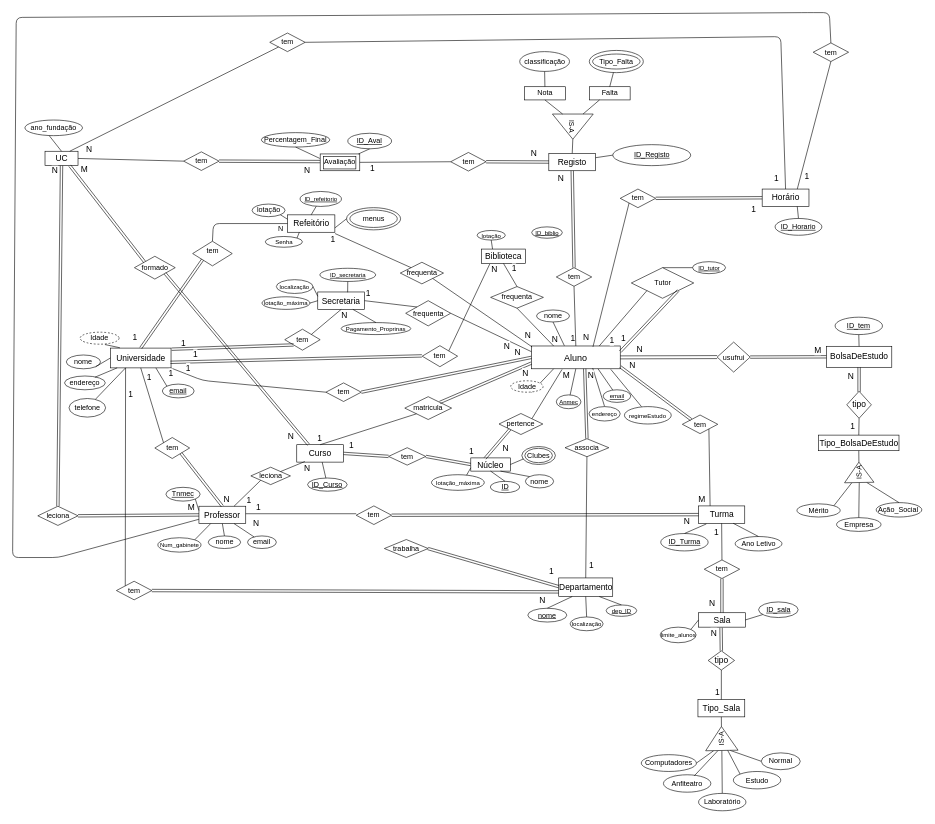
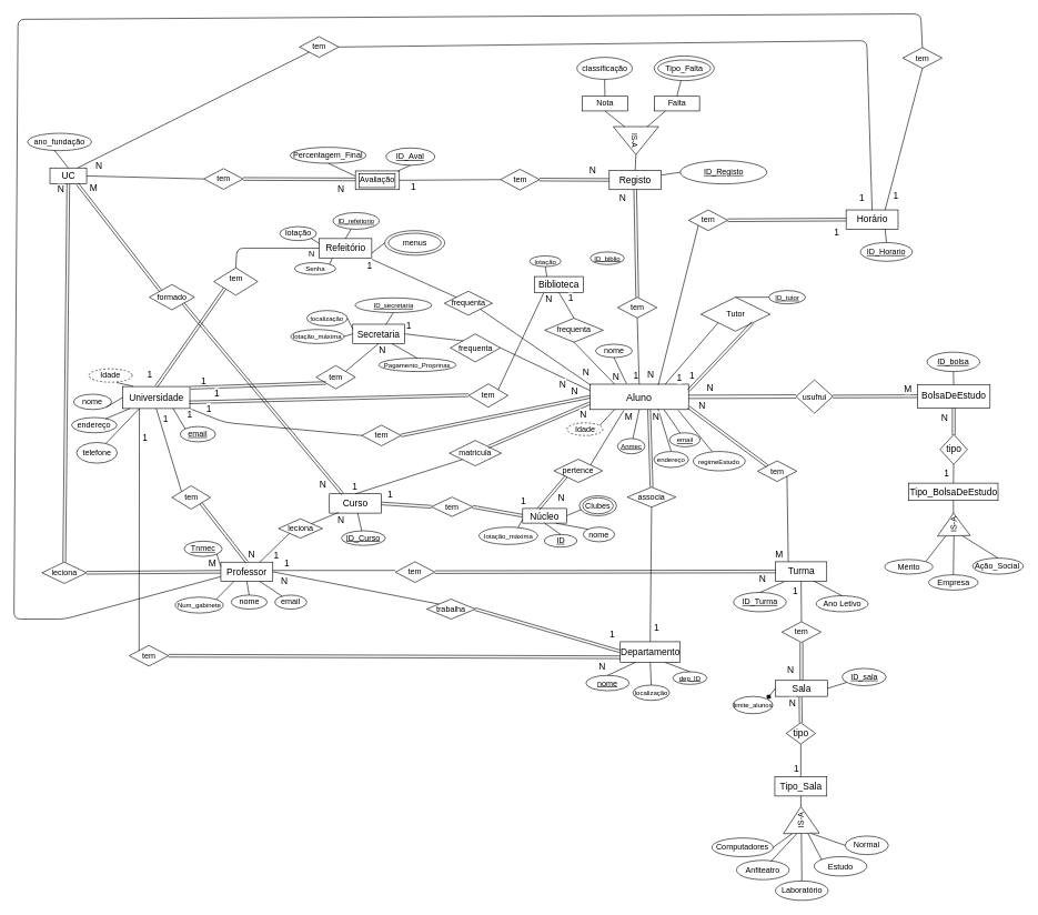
- <mxCell id="86" value="&lt;u&gt;&lt;font style=&quot;font-size: 10px&quot;&gt;ID_secretaria&lt;/font&gt;&lt;/u&gt;" style="ellipse;whiteSpace=wrap;html=1;" vertex="1" parent="1"><mxGeometry x="532.5" y="446.5" width="93" height="22" as="geometry" /></mxCell>
+ <mxCell id="86" value="&lt;u&gt;&lt;font style=&quot;font-size: 10px&quot;&gt;ID_secretaria&lt;/font&gt;&lt;/u&gt;" style="ellipse;whiteSpace=wrap;html=1;" vertex="1" parent="1"><mxGeometry x="532.5" y="446.5" width="115" height="22" as="geometry" /></mxCell>
- <mxCell id="107" value="&lt;u&gt;ID_tem&lt;/u&gt;" style="ellipse;whiteSpace=wrap;html=1;" vertex="1" parent="1"><mxGeometry x="1391" y="528" width="79" height="29" as="geometry" /></mxCell>
+ <mxCell id="107" value="&lt;u&gt;ID_bolsa&lt;/u&gt;" style="ellipse;whiteSpace=wrap;html=1;" vertex="1" parent="1"><mxGeometry x="1391" y="528" width="79" height="29" as="geometry" /></mxCell>
+ <mxCell id="256" value="" style="endArrow=none;html=1;exitX=1;exitY=0.5;exitDx=0;exitDy=0;entryX=0;entryY=0;entryDx=0;entryDy=0;" edge="1" parent="1" source="31" target="245"><mxGeometry width="50" height="50" relative="1" as="geometry"><mxPoint x="419" y="865.5" as="sourcePoint" /><mxPoint x="603" y="865.5" as="targetPoint" /></mxGeometry></mxCell>
- <mxCell id="44" value="" style="endArrow=none;html=1;exitX=0;exitY=0.5;exitDx=0;exitDy=0;entryX=1;entryY=0;entryDx=0;entryDy=0;" edge="1" parent="1" source="42" target="43"><mxGeometry width="50" height="50" relative="1" as="geometry"><mxPoint x="1235" y="1050.5" as="sourcePoint" /><mxPoint x="1141.241" y="1037.862" as="targetPoint" /></mxGeometry></mxCell>
+ <mxCell id="44" value="" style="endArrow=diamond;html=1;exitX=0;exitY=0.5;exitDx=0;exitDy=0;entryX=1;entryY=0;entryDx=0;entryDy=0;" edge="1" parent="1" source="42" target="43"><mxGeometry width="50" height="50" relative="1" as="geometry"><mxPoint x="1235" y="1050.5" as="sourcePoint" /><mxPoint x="1141.241" y="1037.862" as="targetPoint" /></mxGeometry></mxCell>
